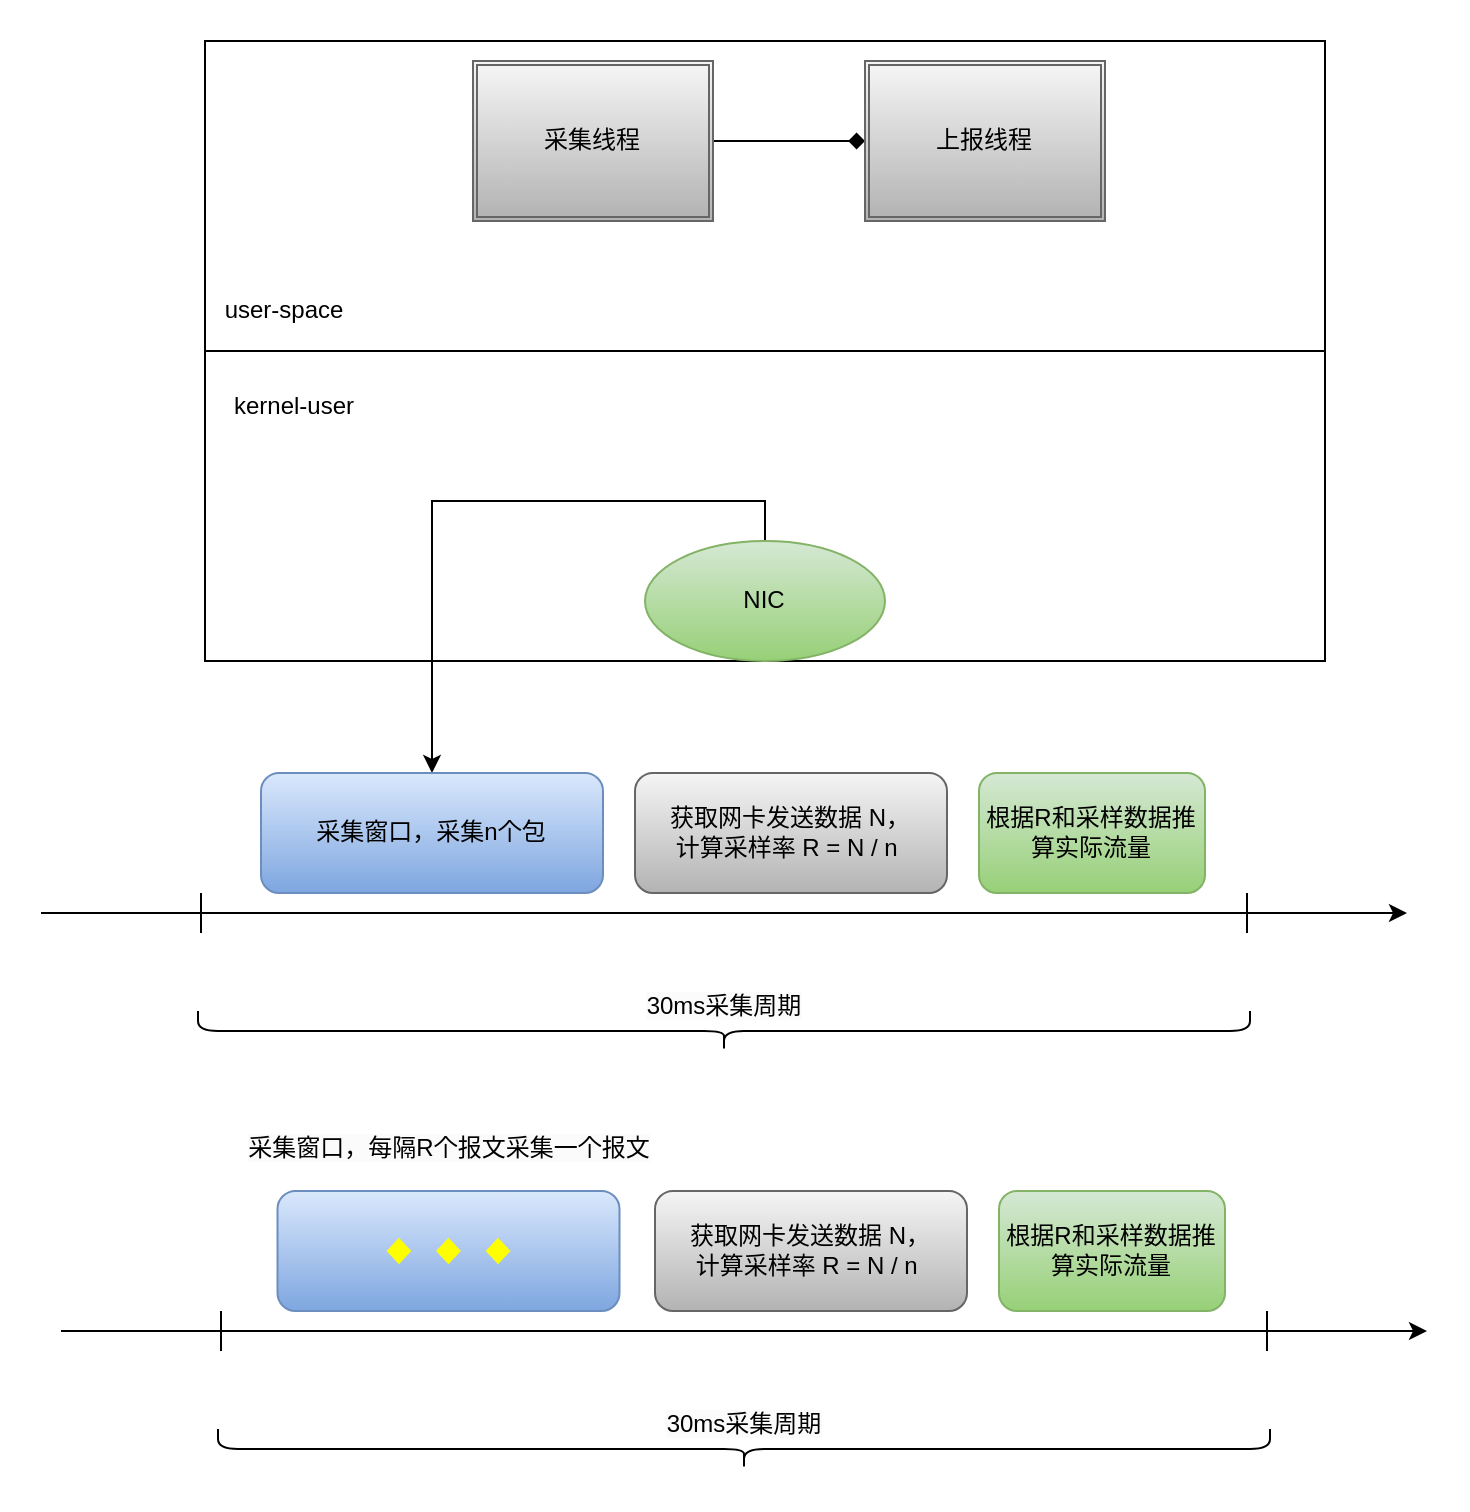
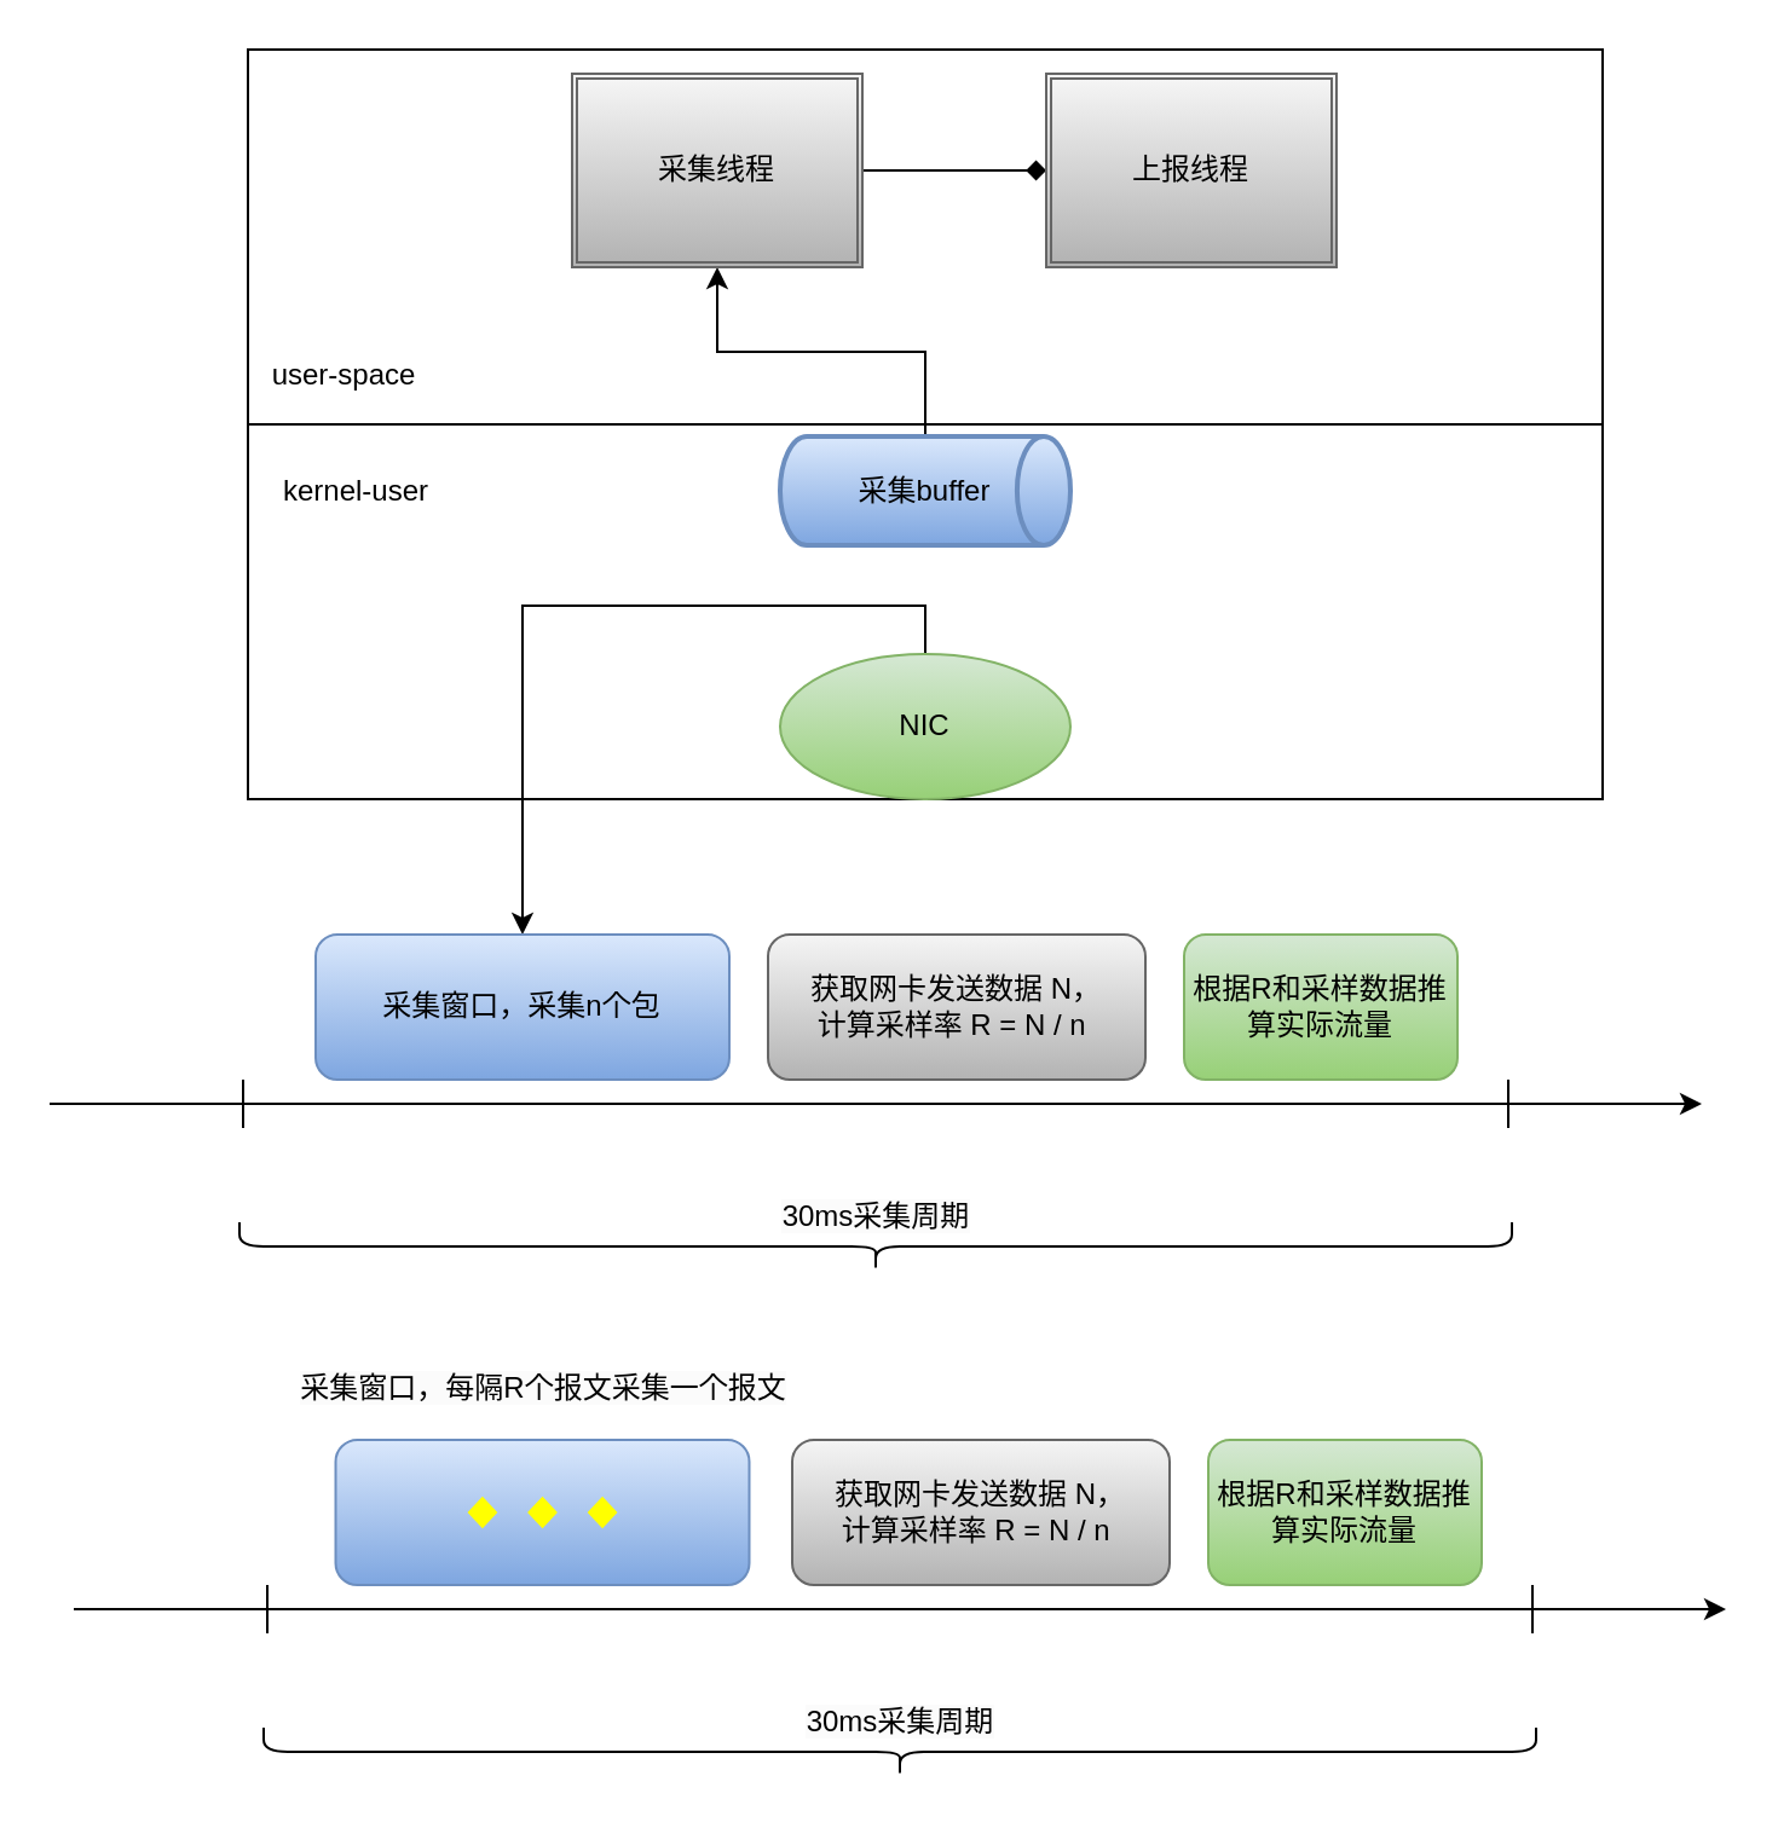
+ <mxCell id="8" value="" style="edgeStyle=orthogonalEdgeStyle;rounded=0;orthogonalLoop=1;jettySize=auto;html=1;" edge="1" parent="1" source="9" target="11"><mxGeometry relative="1" as="geometry" /></mxCell>
+ <mxCell id="9" value="采集buffer" style="strokeWidth=2;html=1;shape=mxgraph.flowchart.direct_data;whiteSpace=wrap;fillColor=#dae8fc;gradientColor=#7ea6e0;strokeColor=#6c8ebf;" vertex="1" parent="1"><mxGeometry x="322" y="180" width="120" height="45" as="geometry" /></mxCell>
